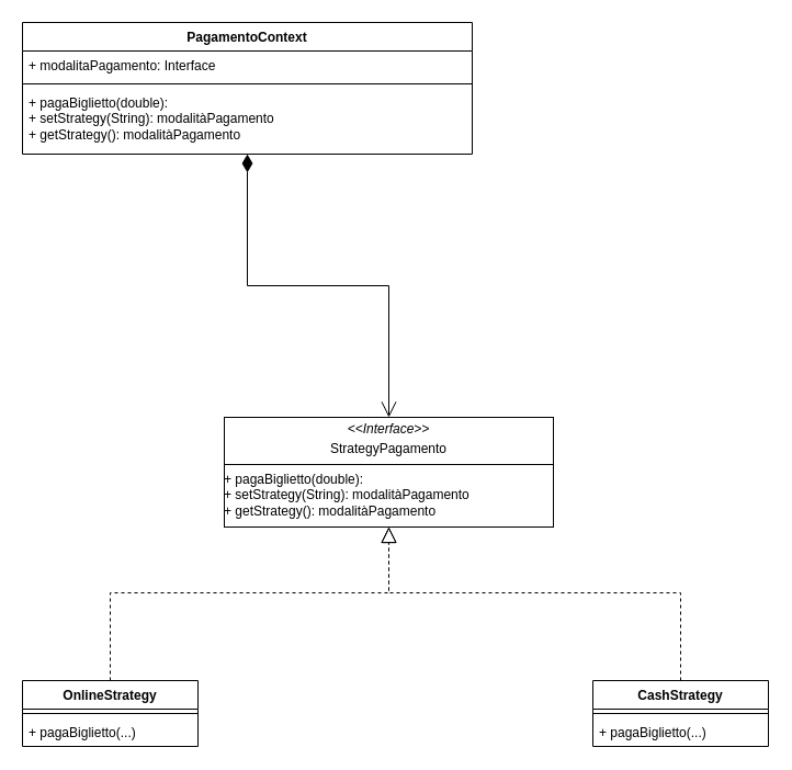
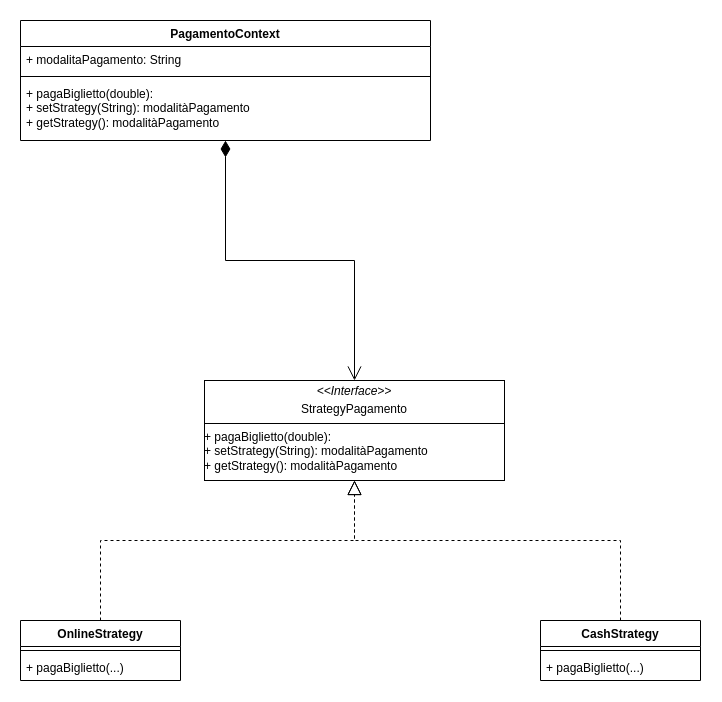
- <mxCell id="13" value="&lt;div&gt;+ modalitaPagamento: Interface&lt;/div&gt;&lt;div&gt;&lt;br&gt;&lt;/div&gt;" style="text;strokeColor=none;fillColor=none;align=left;verticalAlign=top;spacingLeft=4;spacingRight=4;overflow=hidden;rotatable=0;points=[[0,0.5],[1,0.5]];portConstraint=eastwest;whiteSpace=wrap;html=1;" parent="12" vertex="1"><mxGeometry y="26" width="410" height="26" as="geometry" /></mxCell>
+ <mxCell id="13" value="&lt;div&gt;+ modalitaPagamento: String&lt;/div&gt;&lt;div&gt;&lt;br&gt;&lt;/div&gt;" style="text;strokeColor=none;fillColor=none;align=left;verticalAlign=top;spacingLeft=4;spacingRight=4;overflow=hidden;rotatable=0;points=[[0,0.5],[1,0.5]];portConstraint=eastwest;whiteSpace=wrap;html=1;" parent="12" vertex="1"><mxGeometry y="26" width="410" height="26" as="geometry" /></mxCell>
